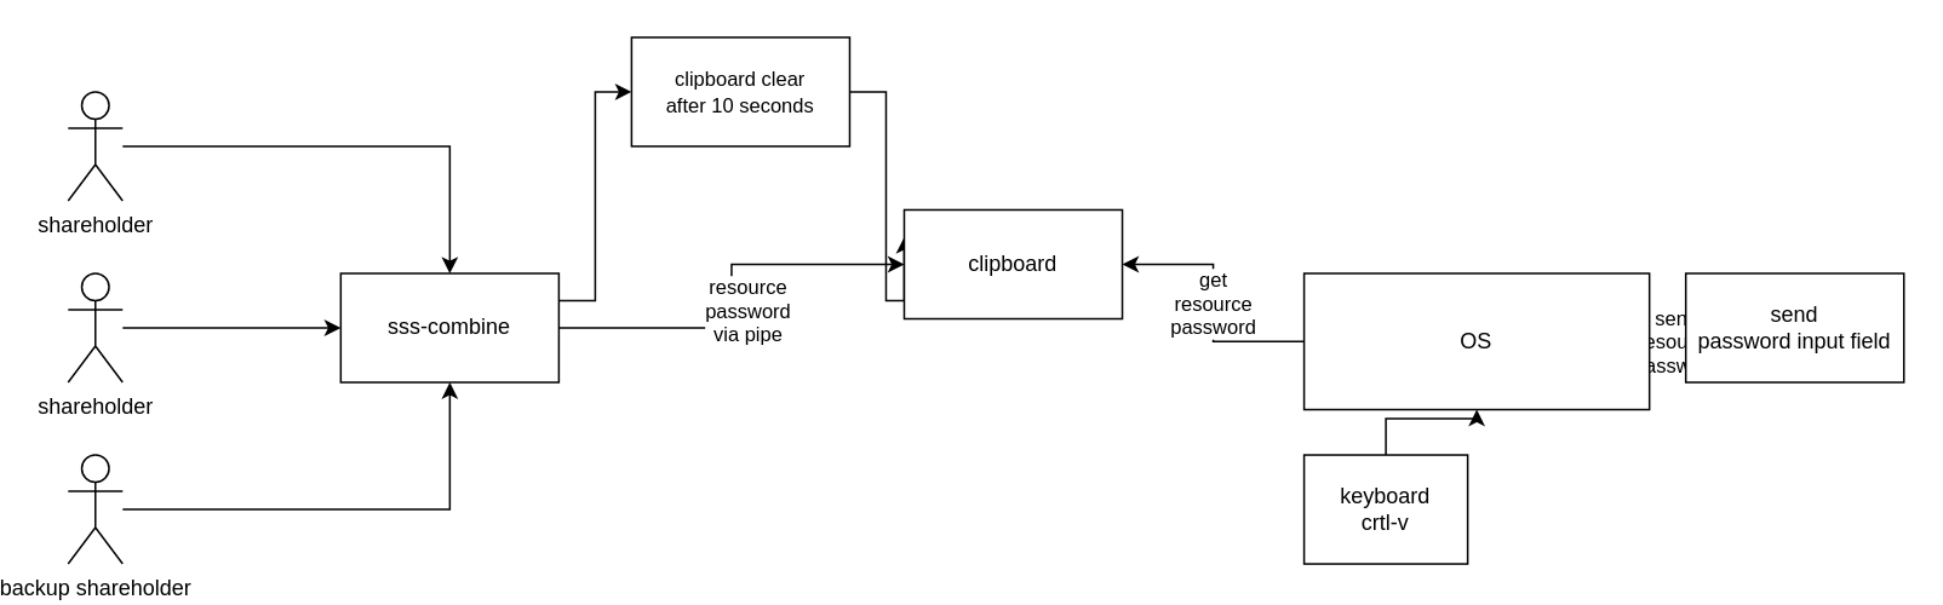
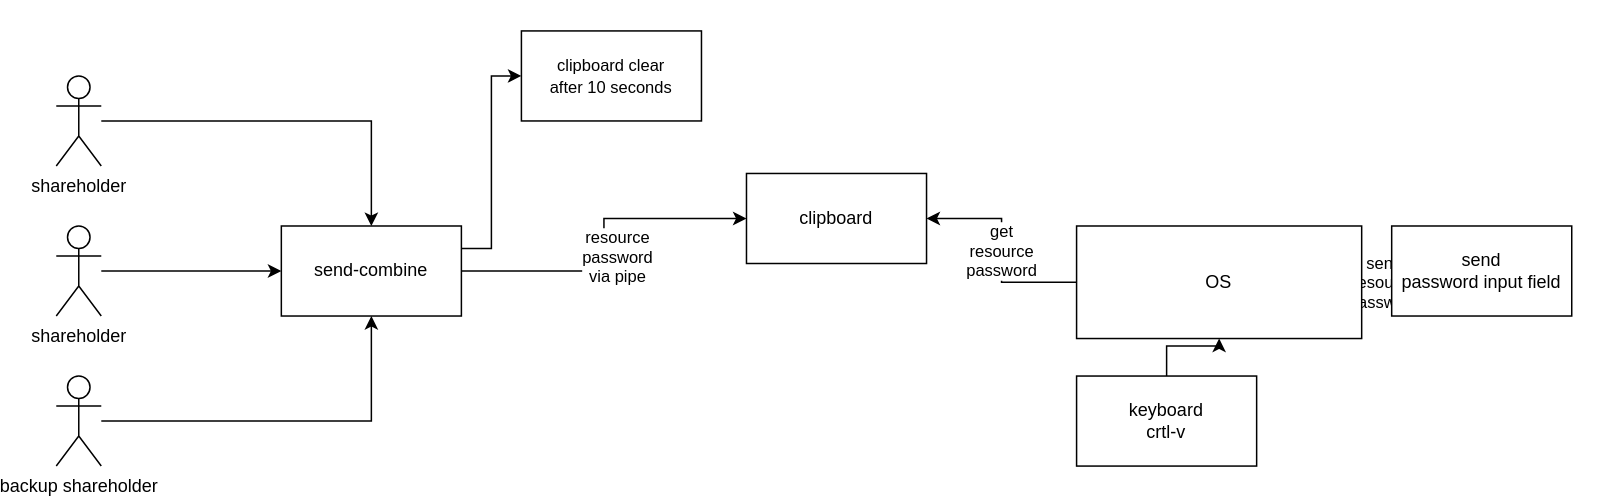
- <mxCell id="4" style="edgeStyle=orthogonalEdgeStyle;rounded=0;orthogonalLoop=1;jettySize=auto;html=1;entryX=0;entryY=0.25;entryDx=0;entryDy=0;exitX=1;exitY=0.5;exitDx=0;exitDy=0;" edge="1" parent="1" source="5" target="14"><mxGeometry relative="1" as="geometry"><mxPoint x="350" y="280" as="sourcePoint" /><Array as="points"><mxPoint x="470" y="50" /><mxPoint x="470" y="165" /></Array></mxGeometry></mxCell>
- <mxCell id="11" value="sss-combine" style="whiteSpace=wrap;html=1;" vertex="1" parent="1"><mxGeometry x="170" y="150" width="120" height="60" as="geometry" /></mxCell>
+ <mxCell id="11" value="send-combine" style="whiteSpace=wrap;html=1;" vertex="1" parent="1"><mxGeometry x="170" y="150" width="120" height="60" as="geometry" /></mxCell>
- <mxCell id="19" value="keyboard&lt;div&gt;crtl-v&lt;/div&gt;" style="whiteSpace=wrap;html=1;" vertex="1" parent="1"><mxGeometry x="700" y="250" width="90" height="60" as="geometry" /></mxCell>
+ <mxCell id="19" value="keyboard&lt;div&gt;crtl-v&lt;/div&gt;" style="whiteSpace=wrap;html=1;" vertex="1" parent="1"><mxGeometry x="700" y="250" width="120" height="60" as="geometry" /></mxCell>
